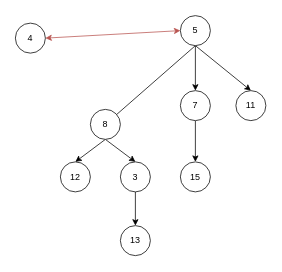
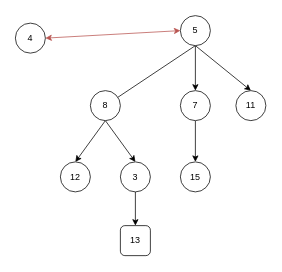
- <mxCell id="16" value="8" style="ellipse;whiteSpace=wrap;html=1;aspect=fixed;" vertex="1" parent="1"><mxGeometry x="120" y="145" width="40" height="40" as="geometry" /></mxCell>
+ <mxCell id="16" value="8" style="ellipse;whiteSpace=wrap;html=1;aspect=fixed;" vertex="1" parent="1"><mxGeometry x="120" y="120" width="40" height="40" as="geometry" /></mxCell>
- <mxCell id="2" value="13" style="ellipse;whiteSpace=wrap;html=1;aspect=fixed;" vertex="1" parent="1"><mxGeometry x="160" y="300" width="40" height="40" as="geometry" /></mxCell>
+ <mxCell id="2" value="13" style="whiteSpace=wrap;html=1;aspect=fixed;rounded=1;" vertex="1" parent="1"><mxGeometry x="160" y="300" width="40" height="40" as="geometry" /></mxCell>
